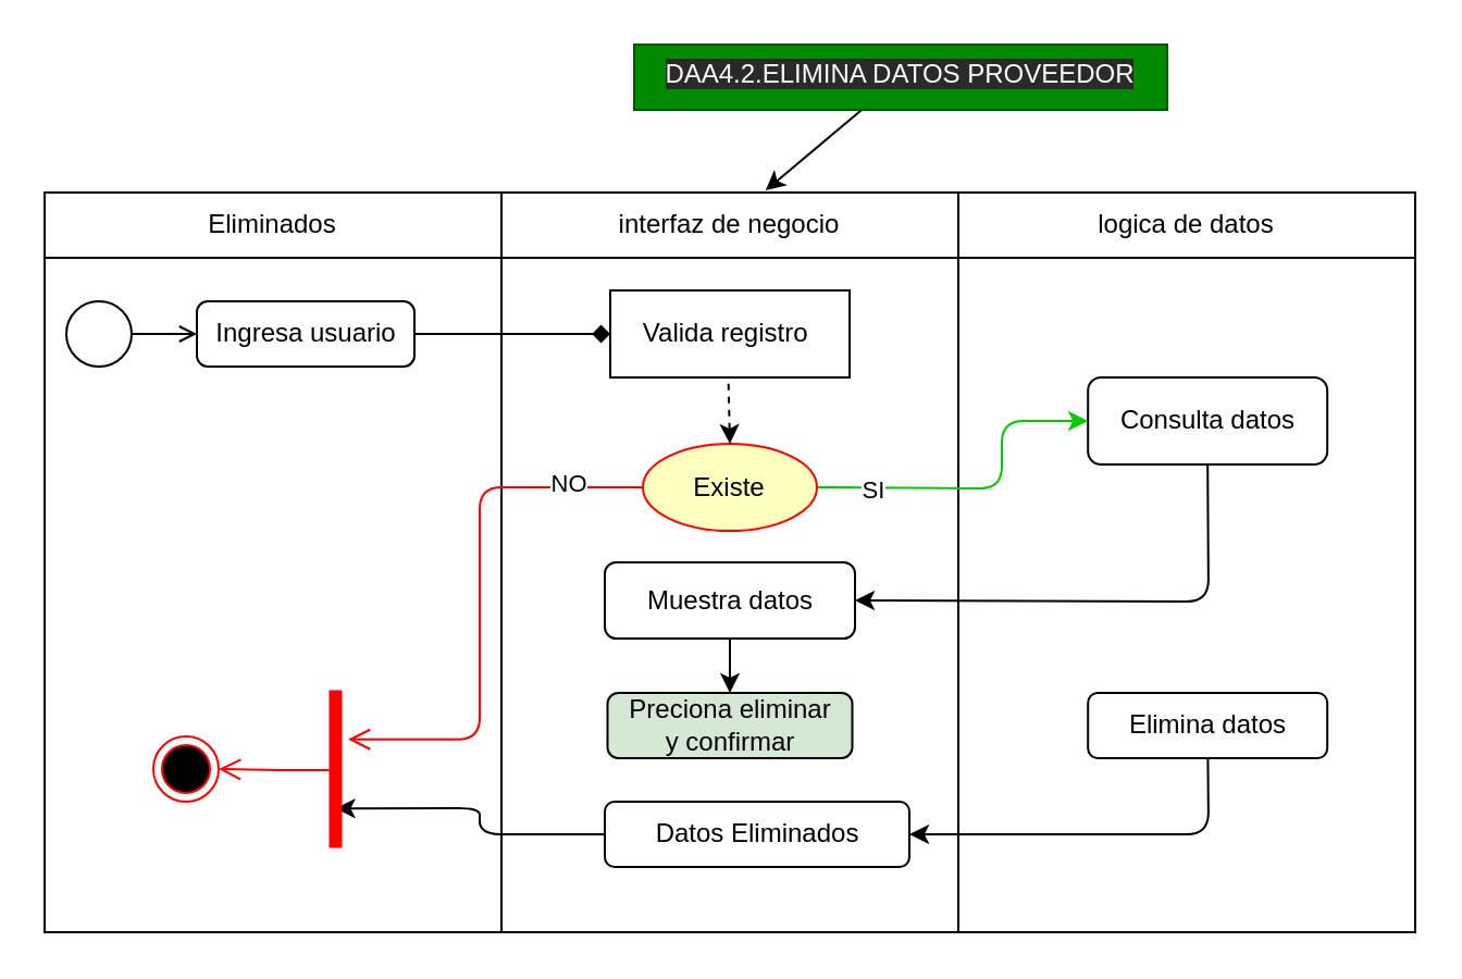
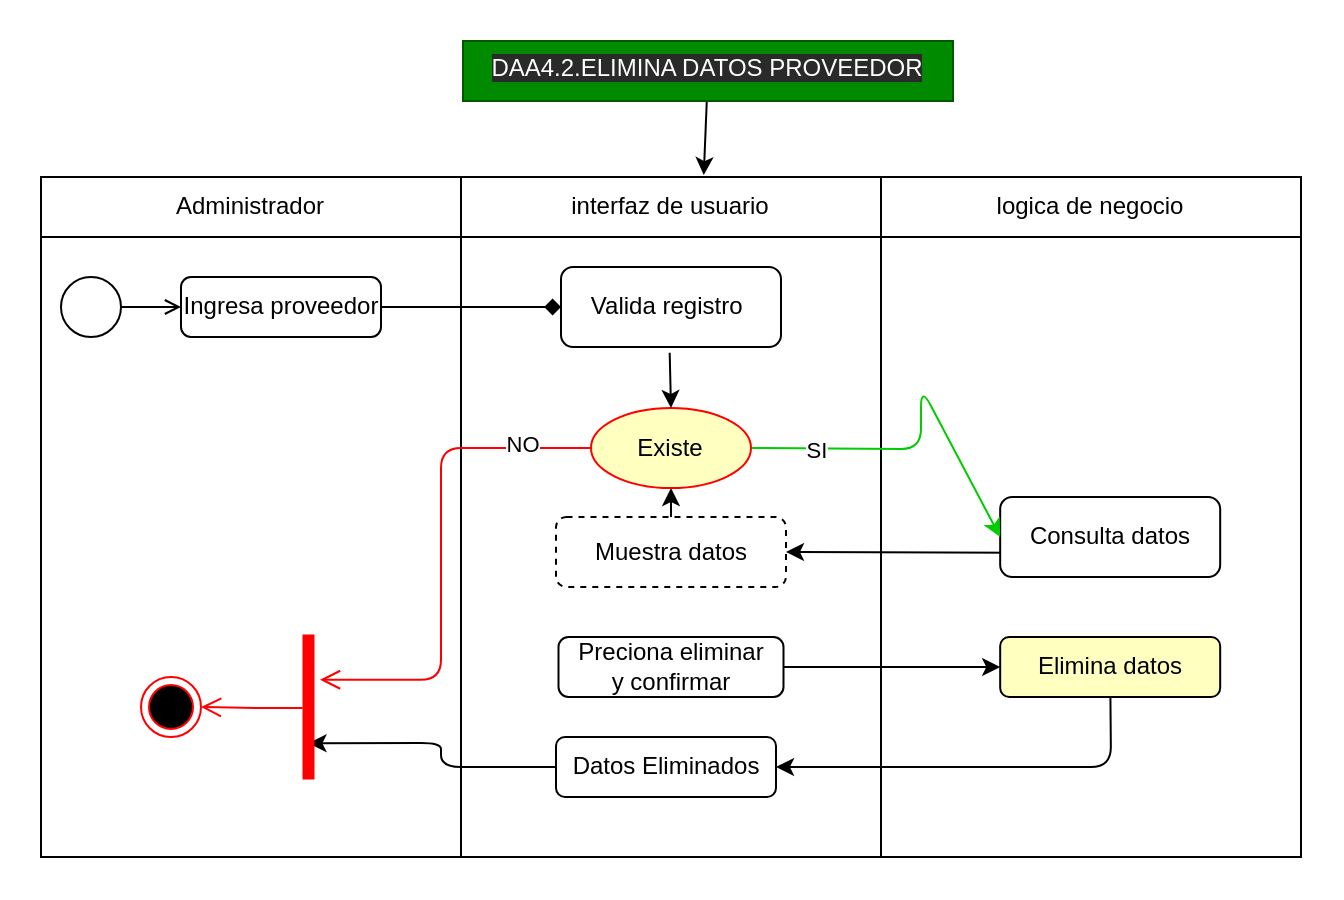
- <mxCell id="28" value="&lt;span style=&quot;color: rgb(255 , 255 , 255) ; font-family: &amp;#34;helvetica&amp;#34; ; font-size: 12px ; font-style: normal ; font-weight: 400 ; letter-spacing: normal ; text-indent: 0px ; text-transform: none ; word-spacing: 0px ; background-color: rgb(42 , 42 , 42) ; display: inline ; float: none&quot;&gt;DAA4.2.ELIMINA DATOS PROVEEDOR&lt;/span&gt;" style="text;whiteSpace=wrap;html=1;fillColor=#008a00;fontColor=#ffffff;strokeColor=#005700;align=center;" parent="1" vertex="1"><mxGeometry x="291" y="20" width="245" height="30" as="geometry" /></mxCell>
+ <mxCell id="28" value="&lt;span style=&quot;color: rgb(255 , 255 , 255) ; font-family: &amp;#34;helvetica&amp;#34; ; font-size: 12px ; font-style: normal ; font-weight: 400 ; letter-spacing: normal ; text-indent: 0px ; text-transform: none ; word-spacing: 0px ; background-color: rgb(42 , 42 , 42) ; display: inline ; float: none&quot;&gt;DAA4.2.ELIMINA DATOS PROVEEDOR&lt;/span&gt;" style="text;whiteSpace=wrap;html=1;fillColor=#008a00;fontColor=#ffffff;strokeColor=#005700;align=center;" parent="1" vertex="1"><mxGeometry x="231" y="20" width="245" height="30" as="geometry" /></mxCell>
- <mxCell id="4" value="Eliminados" style="shape=partialRectangle;html=1;whiteSpace=wrap;connectable=0;overflow=hidden;fillColor=none;top=0;left=0;bottom=0;right=0;pointerEvents=1;" parent="3" vertex="1"><mxGeometry width="210" height="30" as="geometry"><mxRectangle width="210" height="30" as="alternateBounds" /></mxGeometry></mxCell>
+ <mxCell id="4" value="Administrador" style="shape=partialRectangle;html=1;whiteSpace=wrap;connectable=0;overflow=hidden;fillColor=none;top=0;left=0;bottom=0;right=0;pointerEvents=1;" parent="3" vertex="1"><mxGeometry width="210" height="30" as="geometry"><mxRectangle width="210" height="30" as="alternateBounds" /></mxGeometry></mxCell>
- <mxCell id="5" value="interfaz de negocio" style="shape=partialRectangle;html=1;whiteSpace=wrap;connectable=0;overflow=hidden;fillColor=none;top=0;left=0;bottom=0;right=0;pointerEvents=1;" parent="3" vertex="1"><mxGeometry x="210" width="210" height="30" as="geometry"><mxRectangle width="210" height="30" as="alternateBounds" /></mxGeometry></mxCell>
+ <mxCell id="5" value="interfaz de usuario" style="shape=partialRectangle;html=1;whiteSpace=wrap;connectable=0;overflow=hidden;fillColor=none;top=0;left=0;bottom=0;right=0;pointerEvents=1;" parent="3" vertex="1"><mxGeometry x="210" width="210" height="30" as="geometry"><mxRectangle width="210" height="30" as="alternateBounds" /></mxGeometry></mxCell>
- <mxCell id="6" value="logica de datos" style="shape=partialRectangle;html=1;whiteSpace=wrap;connectable=0;overflow=hidden;fillColor=none;top=0;left=0;bottom=0;right=0;pointerEvents=1;" parent="3" vertex="1"><mxGeometry x="420" width="210" height="30" as="geometry"><mxRectangle width="210" height="30" as="alternateBounds" /></mxGeometry></mxCell>
+ <mxCell id="6" value="logica de negocio" style="shape=partialRectangle;html=1;whiteSpace=wrap;connectable=0;overflow=hidden;fillColor=none;top=0;left=0;bottom=0;right=0;pointerEvents=1;" parent="3" vertex="1"><mxGeometry x="420" width="210" height="30" as="geometry"><mxRectangle width="210" height="30" as="alternateBounds" /></mxGeometry></mxCell>
- <mxCell id="17" value="&lt;span style=&quot;color: rgb(0 , 0 , 0)&quot;&gt;Ingresa usuario&lt;/span&gt;" style="html=1;align=center;verticalAlign=middle;rounded=1;absoluteArcSize=1;arcSize=10;dashed=0;fillColor=#FFFFFF;" parent="1" vertex="1"><mxGeometry x="90" y="138" width="100" height="30" as="geometry" /></mxCell>
+ <mxCell id="17" value="&lt;span style=&quot;color: rgb(0 , 0 , 0)&quot;&gt;Ingresa proveedor&lt;/span&gt;" style="html=1;align=center;verticalAlign=middle;rounded=1;absoluteArcSize=1;arcSize=10;dashed=0;fillColor=#FFFFFF;" parent="1" vertex="1"><mxGeometry x="90" y="138" width="100" height="30" as="geometry" /></mxCell>
- <mxCell id="11" value="Valida registro&amp;nbsp;" style="whiteSpace=wrap;html=1;fillColor=#FFFFFF;fontColor=#000000;rounded=0;" parent="1" vertex="1"><mxGeometry x="280" y="133" width="110" height="40" as="geometry" /></mxCell>
+ <mxCell id="11" value="Valida registro&amp;nbsp;" style="rounded=1;whiteSpace=wrap;html=1;fillColor=#FFFFFF;fontColor=#000000;" parent="1" vertex="1"><mxGeometry x="280" y="133" width="110" height="40" as="geometry" /></mxCell>
- <mxCell id="25" value="" style="endArrow=classic;html=1;entryX=0.5;entryY=0;entryDx=0;entryDy=0;exitX=0.494;exitY=1.073;exitDx=0;exitDy=0;exitPerimeter=0;dashed=1;" parent="1" source="11" target="22" edge="1"><mxGeometry width="50" height="50" relative="1" as="geometry"><mxPoint x="250" y="238" as="sourcePoint" /><mxPoint x="300" y="188" as="targetPoint" /></mxGeometry></mxCell>
+ <mxCell id="25" value="" style="endArrow=classic;html=1;entryX=0.5;entryY=0;entryDx=0;entryDy=0;exitX=0.494;exitY=1.073;exitDx=0;exitDy=0;exitPerimeter=0;" parent="1" source="11" target="22" edge="1"><mxGeometry width="50" height="50" relative="1" as="geometry"><mxPoint x="250" y="238" as="sourcePoint" /><mxPoint x="300" y="188" as="targetPoint" /></mxGeometry></mxCell>
- <mxCell id="13" value="Consulta datos" style="rounded=1;whiteSpace=wrap;html=1;fillColor=#FFFFFF;fontColor=#000000;" parent="1" vertex="1"><mxGeometry x="499.59" y="173" width="110" height="40" as="geometry" /></mxCell>
+ <mxCell id="13" value="Consulta datos" style="rounded=1;whiteSpace=wrap;html=1;fillColor=#FFFFFF;fontColor=#000000;" parent="1" vertex="1"><mxGeometry x="499.59" y="248" width="110" height="40" as="geometry" /></mxCell>
- <mxCell id="15" value="Muestra datos" style="whiteSpace=wrap;html=1;fillColor=#FFFFFF;fontColor=#000000;rounded=1;" parent="1" vertex="1"><mxGeometry x="277.5" y="258" width="115" height="35" as="geometry" /></mxCell>
+ <mxCell id="15" value="Muestra datos" style="whiteSpace=wrap;html=1;fillColor=#FFFFFF;fontColor=#000000;rounded=1;dashed=1;" parent="1" vertex="1"><mxGeometry x="277.5" y="258" width="115" height="35" as="geometry" /></mxCell>
- <mxCell id="14" style="edgeStyle=none;html=1;entryX=0.5;entryY=0;entryDx=0;entryDy=0;" parent="1" source="15" target="30" edge="1"><mxGeometry relative="1" as="geometry" /></mxCell>
+ <mxCell id="14" style="edgeStyle=none;html=1;" parent="1" source="15" target="22" edge="1"><mxGeometry relative="1" as="geometry" /></mxCell>
- <mxCell id="30" value="Preciona eliminar&lt;br&gt;&amp;nbsp;y confirmar&amp;nbsp;" style="html=1;align=center;verticalAlign=middle;rounded=1;absoluteArcSize=1;arcSize=10;dashed=0;fillColor=#d5e8d4;fontColor=#000000;" parent="1" vertex="1"><mxGeometry x="278.75" y="318" width="112.5" height="30" as="geometry" /></mxCell>
+ <mxCell id="30" value="Preciona eliminar&lt;br&gt;&amp;nbsp;y confirmar&amp;nbsp;" style="html=1;align=center;verticalAlign=middle;rounded=1;absoluteArcSize=1;arcSize=10;dashed=0;fillColor=#FFFFFF;fontColor=#000000;" parent="1" vertex="1"><mxGeometry x="278.75" y="318" width="112.5" height="30" as="geometry" /></mxCell>
+ <mxCell id="29" style="edgeStyle=none;html=1;entryX=0;entryY=0.5;entryDx=0;entryDy=0;" parent="1" source="30" target="32" edge="1"><mxGeometry relative="1" as="geometry" /></mxCell>
- <mxCell id="32" value="Elimina datos" style="rounded=1;whiteSpace=wrap;html=1;fillColor=#FFFFFF;fontColor=#000000;" parent="1" vertex="1"><mxGeometry x="499.59" y="318" width="110" height="30" as="geometry" /></mxCell>
+ <mxCell id="32" value="Elimina datos" style="rounded=1;whiteSpace=wrap;html=1;fillColor=#ffffc0;fontColor=#000000;" parent="1" vertex="1"><mxGeometry x="499.59" y="318" width="110" height="30" as="geometry" /></mxCell>
- <mxCell id="34" value="Datos Eliminados" style="rounded=1;whiteSpace=wrap;html=1;fillColor=#FFFFFF;fontColor=#000000;" parent="1" vertex="1"><mxGeometry x="277.5" y="368" width="140" height="30" as="geometry" /></mxCell>
+ <mxCell id="34" value="Datos Eliminados" style="rounded=1;whiteSpace=wrap;html=1;fillColor=#FFFFFF;fontColor=#000000;" parent="1" vertex="1"><mxGeometry x="277.5" y="368" width="110" height="30" as="geometry" /></mxCell>
